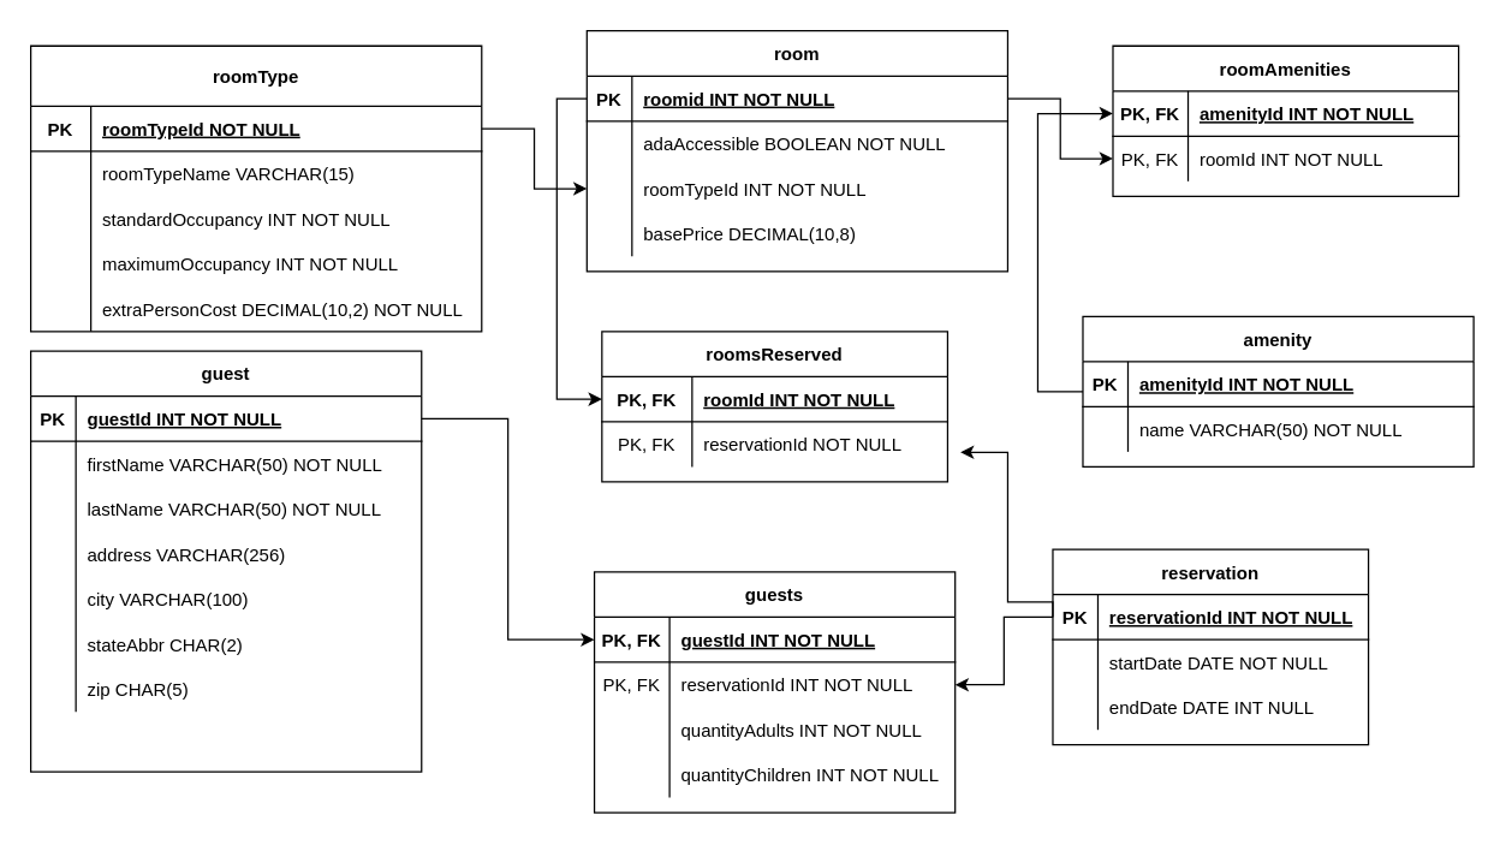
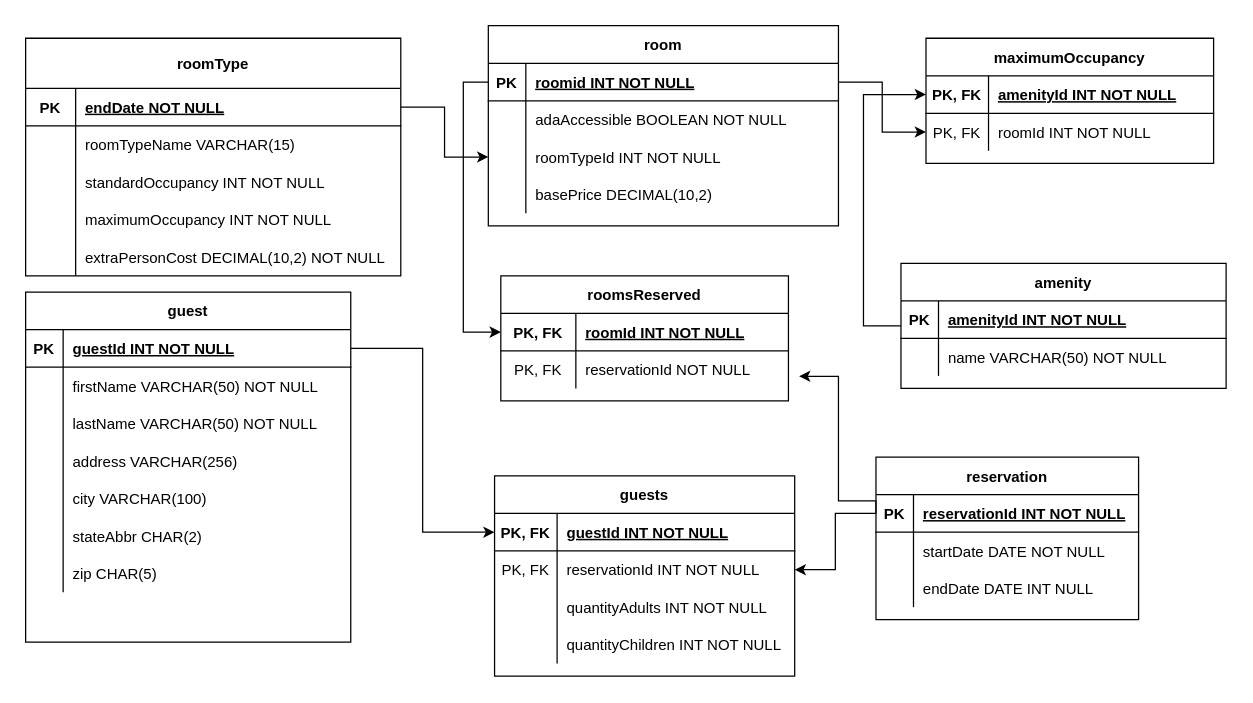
- <mxCell id="23" value="roomAmenities" style="shape=table;startSize=30;container=1;collapsible=1;childLayout=tableLayout;fixedRows=1;rowLines=0;fontStyle=1;align=center;resizeLast=1;" vertex="1" parent="1"><mxGeometry x="740" y="30" width="230" height="100" as="geometry" /></mxCell>
+ <mxCell id="23" value="maximumOccupancy" style="shape=table;startSize=30;container=1;collapsible=1;childLayout=tableLayout;fixedRows=1;rowLines=0;fontStyle=1;align=center;resizeLast=1;" vertex="1" parent="1"><mxGeometry x="740" y="30" width="230" height="100" as="geometry" /></mxCell>
- <mxCell id="87" value="roomTypeId NOT NULL" style="shape=partialRectangle;connectable=0;fillColor=none;top=0;left=0;bottom=0;right=0;align=left;spacingLeft=6;fontStyle=5;overflow=hidden;" vertex="1" parent="85"><mxGeometry x="40.0" width="260.0" height="30" as="geometry" /></mxCell>
+ <mxCell id="87" value="endDate NOT NULL" style="shape=partialRectangle;connectable=0;fillColor=none;top=0;left=0;bottom=0;right=0;align=left;spacingLeft=6;fontStyle=5;overflow=hidden;" vertex="1" parent="85"><mxGeometry x="40.0" width="260.0" height="30" as="geometry" /></mxCell>
- <mxCell id="14" value="basePrice DECIMAL(10,8)" style="shape=partialRectangle;connectable=0;fillColor=none;top=0;left=0;bottom=0;right=0;align=left;spacingLeft=6;overflow=hidden;" vertex="1" parent="12"><mxGeometry x="30" width="250" height="30" as="geometry" /></mxCell>
+ <mxCell id="14" value="basePrice DECIMAL(10,2)" style="shape=partialRectangle;connectable=0;fillColor=none;top=0;left=0;bottom=0;right=0;align=left;spacingLeft=6;overflow=hidden;" vertex="1" parent="12"><mxGeometry x="30" width="250" height="30" as="geometry" /></mxCell>
